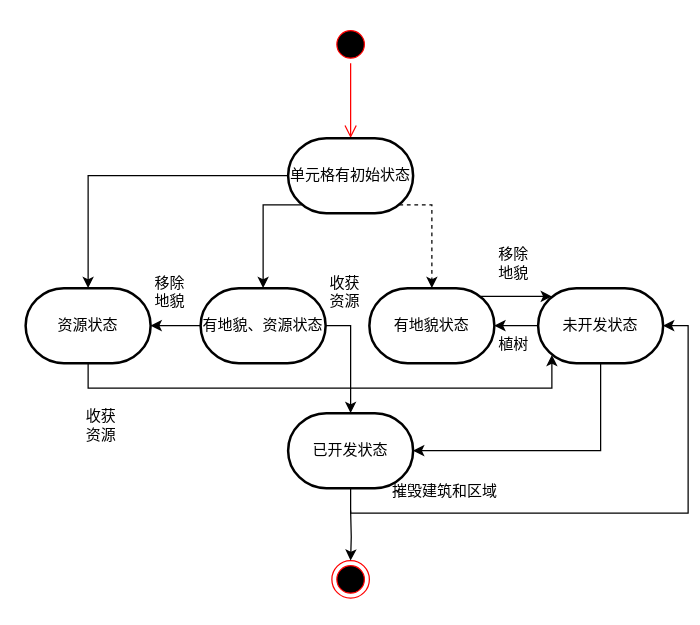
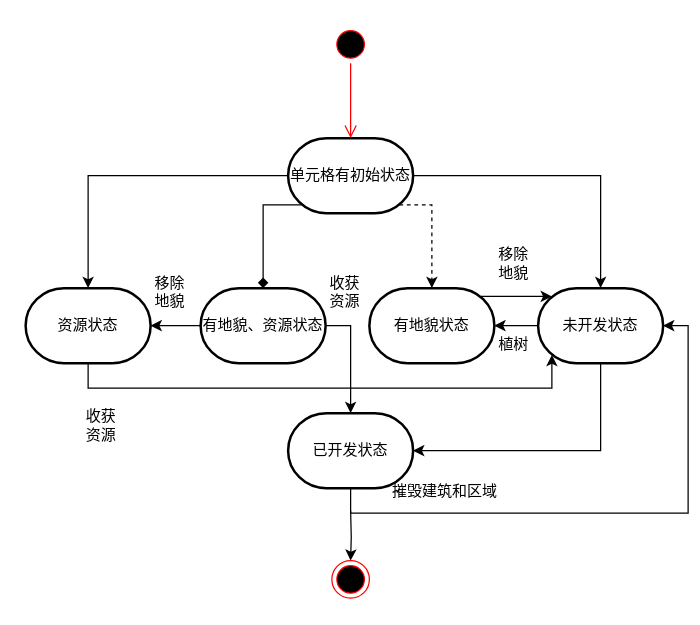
+ <mxCell id="26" style="edgeStyle=orthogonalEdgeStyle;rounded=0;orthogonalLoop=1;jettySize=auto;html=1;exitX=1;exitY=0.5;exitDx=0;exitDy=0;exitPerimeter=0;entryX=0.5;entryY=0;entryDx=0;entryDy=0;entryPerimeter=0;" edge="1" parent="1" source="6" target="8"><mxGeometry relative="1" as="geometry" /></mxCell>
- <mxCell id="25" style="edgeStyle=orthogonalEdgeStyle;rounded=0;orthogonalLoop=1;jettySize=auto;html=1;exitX=0.11;exitY=0.89;exitDx=0;exitDy=0;exitPerimeter=0;entryX=0.5;entryY=0;entryDx=0;entryDy=0;entryPerimeter=0;" edge="1" parent="1" source="6" target="10"><mxGeometry relative="1" as="geometry"><Array as="points"><mxPoint x="210" y="163" /></Array></mxGeometry></mxCell>
+ <mxCell id="25" style="edgeStyle=orthogonalEdgeStyle;rounded=0;orthogonalLoop=1;jettySize=auto;html=1;exitX=0.11;exitY=0.89;exitDx=0;exitDy=0;exitPerimeter=0;entryX=0.5;entryY=0;entryDx=0;entryDy=0;entryPerimeter=0;endArrow=diamond;" edge="1" parent="1" source="6" target="10"><mxGeometry relative="1" as="geometry"><Array as="points"><mxPoint x="210" y="163" /></Array></mxGeometry></mxCell>
